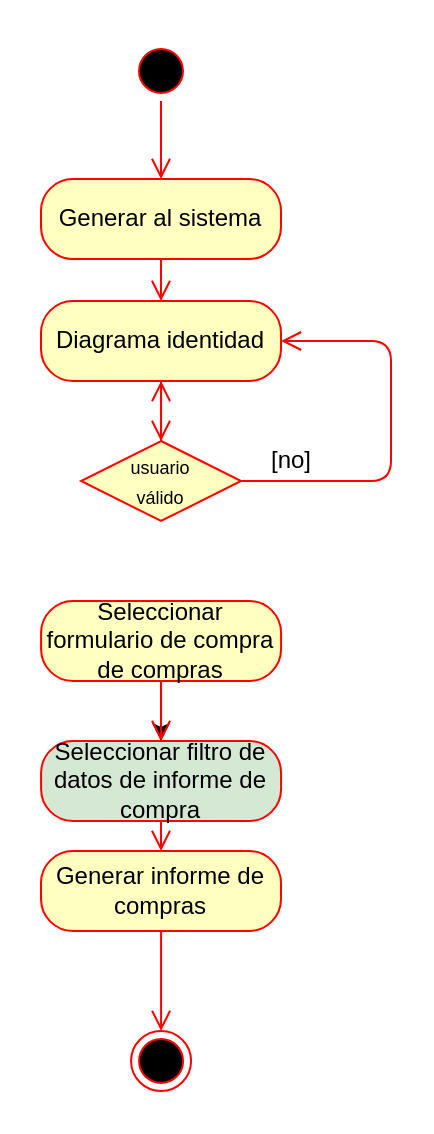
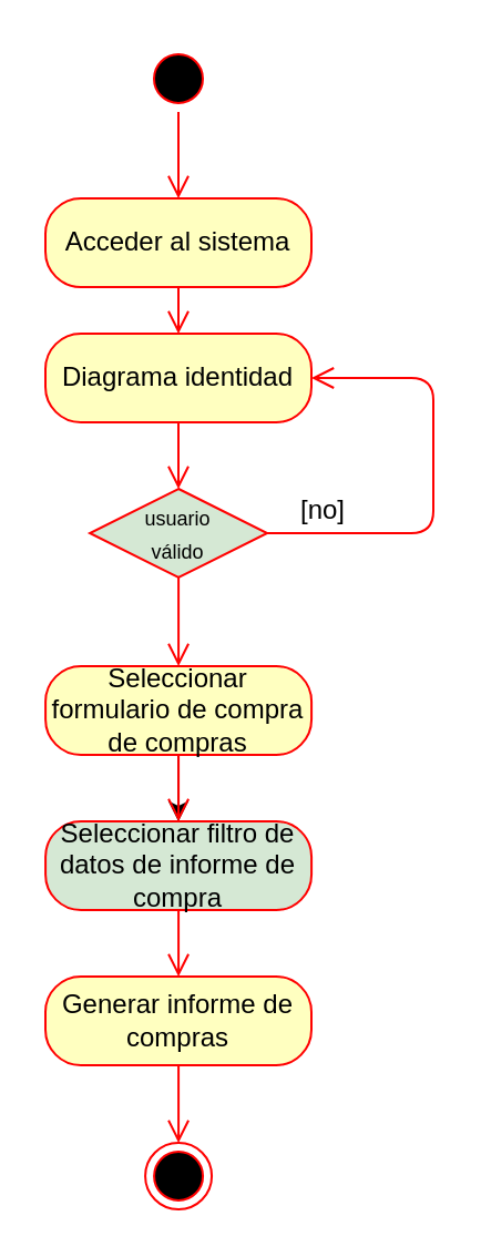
- <mxCell id="4" value="Generar al sistema" style="rounded=1;whiteSpace=wrap;html=1;arcSize=40;fontColor=#000000;fillColor=#ffffc0;strokeColor=#ff0000;" parent="1" vertex="1"><mxGeometry x="20" y="89" width="120" height="40" as="geometry" /></mxCell>
+ <mxCell id="4" value="Acceder al sistema" style="rounded=1;whiteSpace=wrap;html=1;arcSize=40;fontColor=#000000;fillColor=#ffffc0;strokeColor=#ff0000;" parent="1" vertex="1"><mxGeometry x="20" y="89" width="120" height="40" as="geometry" /></mxCell>
- <mxCell id="9" value="" style="edgeStyle=orthogonalEdgeStyle;html=1;align=left;verticalAlign=top;endArrow=open;endSize=8;strokeColor=#ff0000;" parent="1" source="8" target="6" edge="1"><mxGeometry x="-1" relative="1" as="geometry"><mxPoint x="180" y="330" as="targetPoint" /><mxPoint x="205" y="290" as="sourcePoint" /></mxGeometry></mxCell>
+ <mxCell id="9" value="" style="edgeStyle=orthogonalEdgeStyle;html=1;align=left;verticalAlign=top;endArrow=open;endSize=8;strokeColor=#ff0000;entryX=0.5;entryY=0;entryDx=0;entryDy=0;" parent="1" source="8" target="13" edge="1"><mxGeometry x="-1" relative="1" as="geometry"><mxPoint x="180" y="330" as="targetPoint" /><mxPoint x="205" y="290" as="sourcePoint" /></mxGeometry></mxCell>
- <mxCell id="8" value="&lt;font color=&quot;#000000&quot; style=&quot;font-size: 9px&quot;&gt;usuario&lt;br&gt;válido&lt;br&gt;&lt;/font&gt;" style="rhombus;whiteSpace=wrap;html=1;fillColor=#ffffc0;strokeColor=#ff0000;" parent="1" vertex="1"><mxGeometry x="40.04" y="220" width="80" height="40" as="geometry" /></mxCell>
+ <mxCell id="8" value="&lt;font color=&quot;#000000&quot; style=&quot;font-size: 9px&quot;&gt;usuario&lt;br&gt;válido&lt;br&gt;&lt;/font&gt;" style="rhombus;whiteSpace=wrap;html=1;fillColor=#d5e8d4;strokeColor=#ff0000;" parent="1" vertex="1"><mxGeometry x="40.04" y="220" width="80" height="40" as="geometry" /></mxCell>
- <mxCell id="17" value="Generar informe de compras" style="rounded=1;whiteSpace=wrap;html=1;arcSize=40;fontColor=#000000;fillColor=#ffffc0;strokeColor=#ff0000;" parent="1" vertex="1"><mxGeometry x="20" y="425" width="120" height="40" as="geometry" /></mxCell>
+ <mxCell id="17" value="Generar informe de compras" style="rounded=1;whiteSpace=wrap;html=1;arcSize=40;fontColor=#000000;fillColor=#ffffc0;strokeColor=#ff0000;" parent="1" vertex="1"><mxGeometry x="20" y="440" width="120" height="40" as="geometry" /></mxCell>
